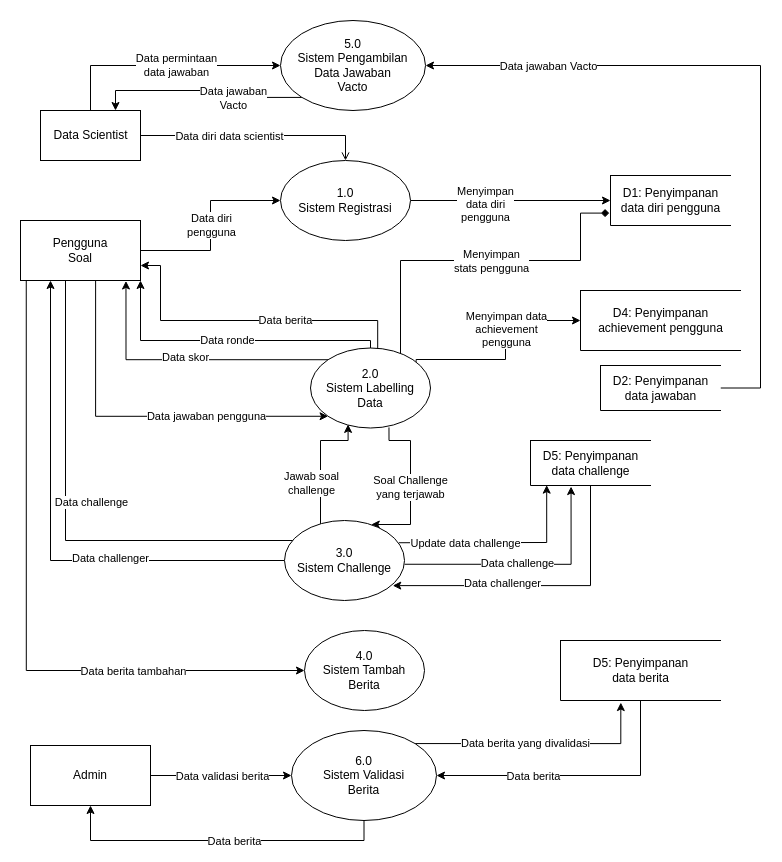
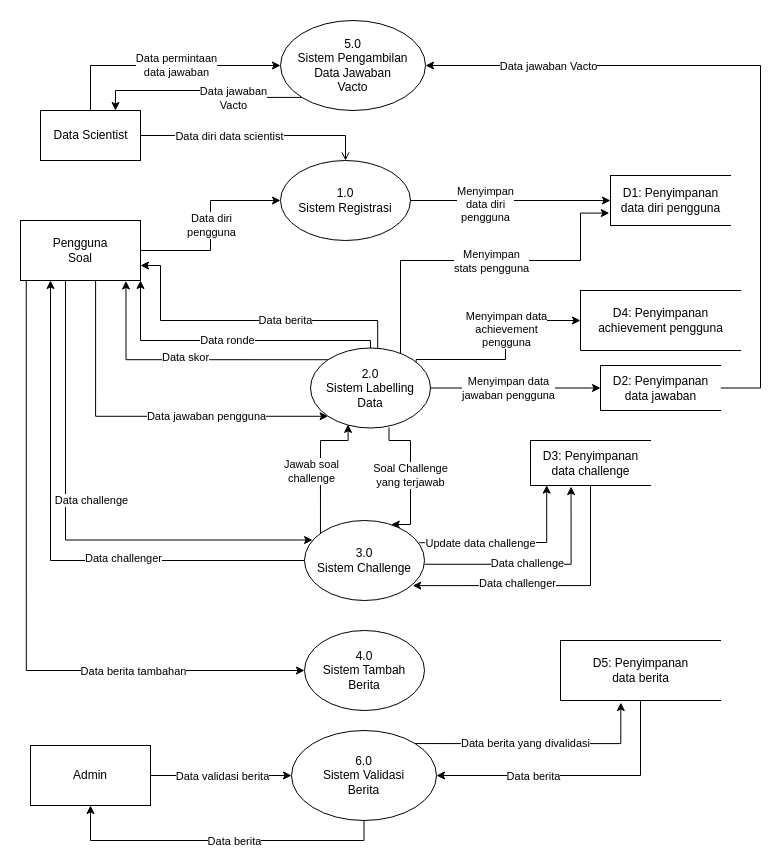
- <mxCell id="25" style="edgeStyle=orthogonalEdgeStyle;rounded=0;orthogonalLoop=1;jettySize=auto;html=1;exitX=0.75;exitY=0.071;exitDx=0;exitDy=0;entryX=-0.01;entryY=0.752;entryDx=0;entryDy=0;entryPerimeter=0;exitPerimeter=0;endArrow=diamond;" parent="1" source="29" target="14" edge="1"><mxGeometry relative="1" as="geometry"><Array as="points"><mxPoint x="400" y="260" /><mxPoint x="580" y="260" /><mxPoint x="580" y="213" /></Array></mxGeometry></mxCell>
+ <mxCell id="25" style="edgeStyle=orthogonalEdgeStyle;rounded=0;orthogonalLoop=1;jettySize=auto;html=1;exitX=0.75;exitY=0.071;exitDx=0;exitDy=0;entryX=-0.01;entryY=0.752;entryDx=0;entryDy=0;entryPerimeter=0;exitPerimeter=0;" parent="1" source="29" target="14" edge="1"><mxGeometry relative="1" as="geometry"><Array as="points"><mxPoint x="400" y="260" /><mxPoint x="580" y="260" /><mxPoint x="580" y="213" /></Array></mxGeometry></mxCell>
+ <mxCell id="15" style="edgeStyle=orthogonalEdgeStyle;rounded=0;orthogonalLoop=1;jettySize=auto;html=1;exitX=1;exitY=0.5;exitDx=0;exitDy=0;entryX=0;entryY=0.5;entryDx=0;entryDy=0;" parent="1" source="29" target="32" edge="1"><mxGeometry relative="1" as="geometry" /></mxCell>
+ <mxCell id="16" value="Menyimpan data&lt;br&gt;jawaban pengguna" style="edgeLabel;html=1;align=center;verticalAlign=middle;resizable=0;points=[];" parent="15" vertex="1" connectable="0"><mxGeometry x="-0.237" y="-2" relative="1" as="geometry"><mxPoint x="12.67" y="-2" as="offset" /></mxGeometry></mxCell>
- <mxCell id="44" value="D5: Penyimpanan&lt;br&gt;data challenge" style="html=1;dashed=0;whitespace=wrap;shape=partialRectangle;right=0;" parent="1" vertex="1"><mxGeometry x="530" y="440" width="120" height="45" as="geometry" /></mxCell>
+ <mxCell id="44" value="D3: Penyimpanan&lt;br&gt;data challenge" style="html=1;dashed=0;whitespace=wrap;shape=partialRectangle;right=0;" parent="1" vertex="1"><mxGeometry x="530" y="440" width="120" height="45" as="geometry" /></mxCell>
- <mxCell id="41" value="3.0&lt;br&gt;Sistem Challenge" style="ellipse;whiteSpace=wrap;html=1;" parent="1" vertex="1"><mxGeometry x="284" y="520" width="120" height="80" as="geometry" /></mxCell>
+ <mxCell id="41" value="3.0&lt;br&gt;Sistem Challenge" style="ellipse;whiteSpace=wrap;html=1;" parent="1" vertex="1"><mxGeometry x="304" y="520" width="120" height="80" as="geometry" /></mxCell>
